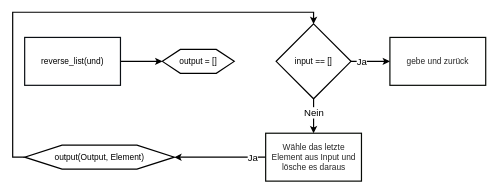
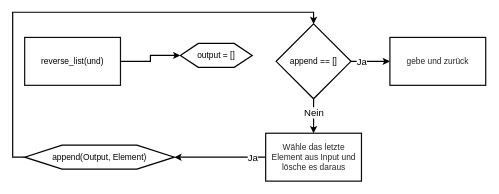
- <mxCell id="12" value="&lt;font style=&quot;font-size: 14px&quot;&gt;output = []&lt;/font&gt;" style="shape=hexagon;perimeter=hexagonPerimeter2;whiteSpace=wrap;html=1;strokeWidth=2;fillColor=none;" parent="1" vertex="1"><mxGeometry x="270" y="82" width="120" height="40" as="geometry" /></mxCell>
+ <mxCell id="12" value="&lt;font style=&quot;font-size: 14px&quot;&gt;output = []&lt;/font&gt;" style="shape=hexagon;perimeter=hexagonPerimeter2;whiteSpace=wrap;html=1;strokeWidth=2;fillColor=none;" parent="1" vertex="1"><mxGeometry x="300" y="72" width="120" height="40" as="geometry" /></mxCell>
- <mxCell id="9" value="&lt;span style=&quot;font-size: 14px&quot;&gt;input == []&lt;/span&gt;" style="rhombus;whiteSpace=wrap;html=1;comic=0;strokeWidth=2;fillColor=none;" parent="1" vertex="1"><mxGeometry x="460" y="39.5" width="125" height="125" as="geometry" /></mxCell>
+ <mxCell id="9" value="&lt;span style=&quot;font-size: 14px&quot;&gt;append == []&lt;/span&gt;" style="rhombus;whiteSpace=wrap;html=1;comic=0;strokeWidth=2;fillColor=none;" parent="1" vertex="1"><mxGeometry x="460" y="39.5" width="125" height="125" as="geometry" /></mxCell>
- <mxCell id="13" value="&lt;font style=&quot;font-size: 14px&quot;&gt;output(Output, Element)&lt;/font&gt;" style="shape=hexagon;perimeter=hexagonPerimeter2;whiteSpace=wrap;html=1;strokeWidth=2;fillColor=none;" parent="1" vertex="1"><mxGeometry x="40" y="242" width="250" height="40" as="geometry" /></mxCell>
+ <mxCell id="13" value="&lt;font style=&quot;font-size: 14px&quot;&gt;append(Output, Element)&lt;/font&gt;" style="shape=hexagon;perimeter=hexagonPerimeter2;whiteSpace=wrap;html=1;strokeWidth=2;fillColor=none;" parent="1" vertex="1"><mxGeometry x="40" y="242" width="250" height="40" as="geometry" /></mxCell>
